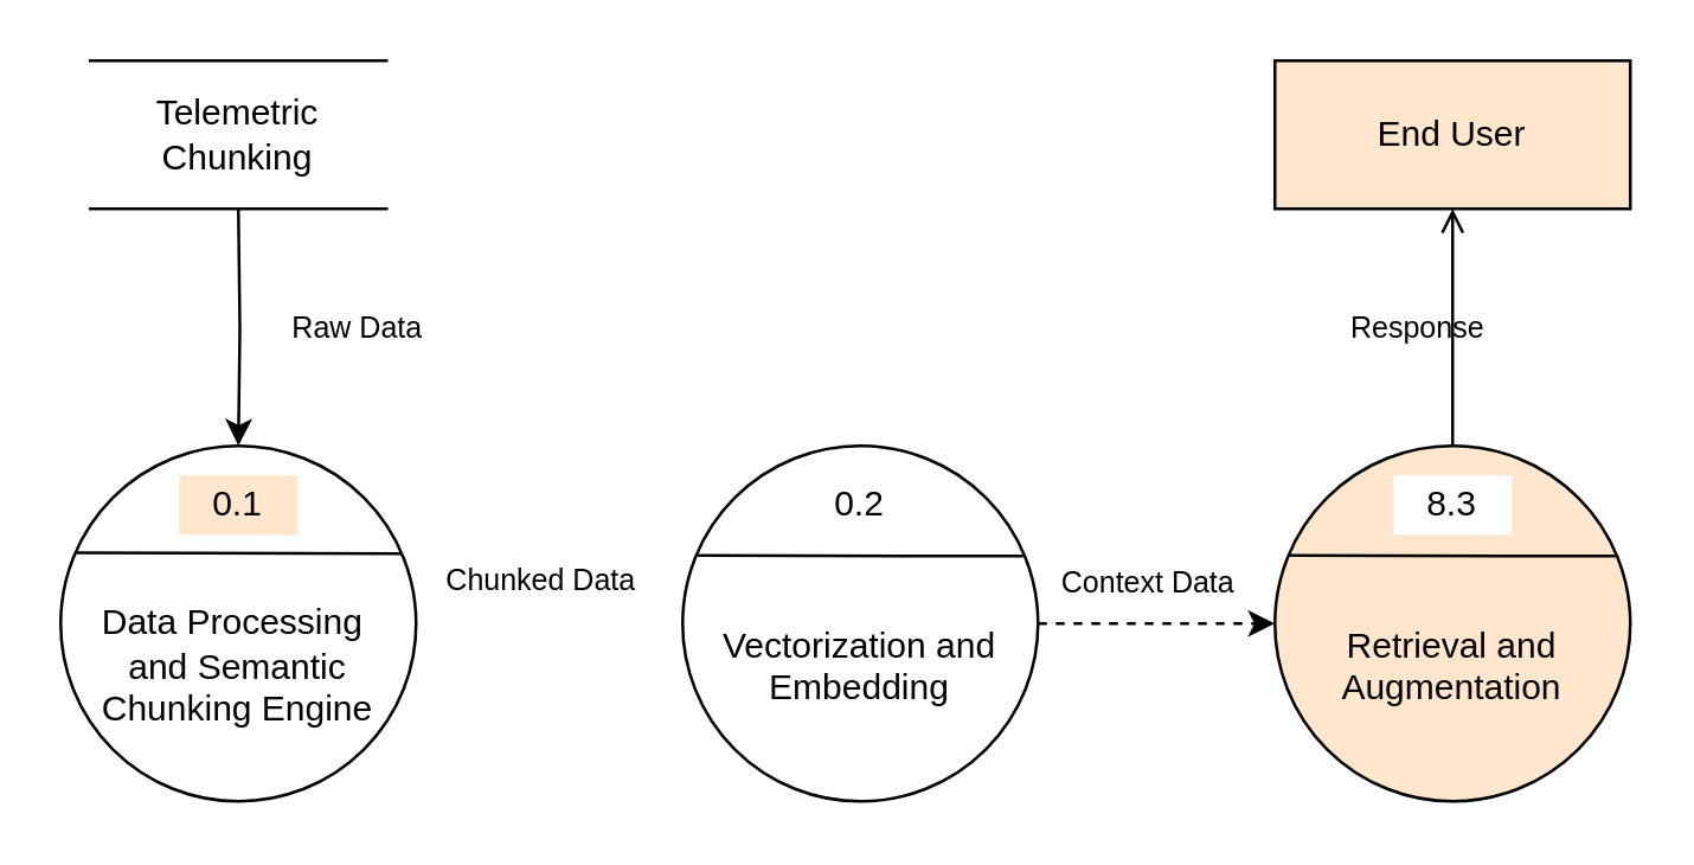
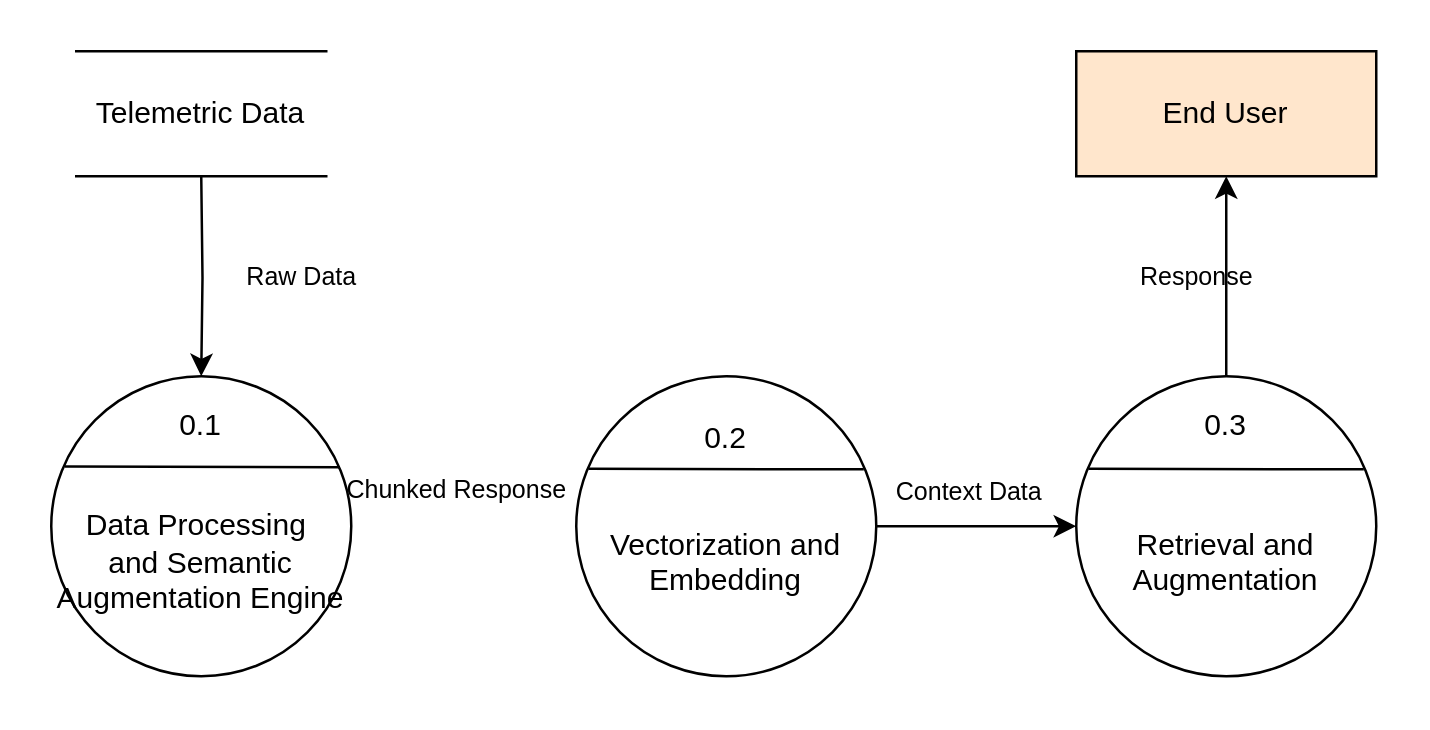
- <mxCell id="19" value="Telemetric Chunking" style="html=1;dashed=0;whiteSpace=wrap;shape=partialRectangle;right=0;left=0;" vertex="1" parent="1"><mxGeometry x="30" y="20" width="100" height="50" as="geometry" /></mxCell>
+ <mxCell id="19" value="Telemetric Data" style="html=1;dashed=0;whiteSpace=wrap;shape=partialRectangle;right=0;left=0;" vertex="1" parent="1"><mxGeometry x="30" y="20" width="100" height="50" as="geometry" /></mxCell>
- <mxCell id="10" value="" style="edgeStyle=orthogonalEdgeStyle;rounded=0;orthogonalLoop=1;jettySize=auto;html=1;endArrow=open;" edge="1" parent="1" source="11" target="13"><mxGeometry relative="1" as="geometry" /></mxCell>
+ <mxCell id="10" value="" style="edgeStyle=orthogonalEdgeStyle;rounded=0;orthogonalLoop=1;jettySize=auto;html=1;" edge="1" parent="1" source="11" target="13"><mxGeometry relative="1" as="geometry" /></mxCell>
- <mxCell id="5" value="0.1" style="whiteSpace=wrap;html=1;strokeWidth=0;strokeColor=light-dark(default, #ffffff);fillColor=#ffe6cc;" vertex="1" parent="1"><mxGeometry x="60" y="160" width="40" height="20" as="geometry" /></mxCell>
+ <mxCell id="5" value="0.1" style="whiteSpace=wrap;html=1;strokeWidth=0;strokeColor=light-dark(default, #ffffff);" vertex="1" parent="1"><mxGeometry x="60" y="160" width="40" height="20" as="geometry" /></mxCell>
- <mxCell id="9" value="0.2" style="whiteSpace=wrap;html=1;strokeWidth=0;strokeColor=light-dark(default, #ffffff);" vertex="1" parent="1"><mxGeometry x="270" y="160" width="40" height="20" as="geometry" /></mxCell>
+ <mxCell id="9" value="0.2" style="whiteSpace=wrap;html=1;strokeWidth=0;strokeColor=light-dark(default, #ffffff);" vertex="1" parent="1"><mxGeometry x="270" y="160" width="40" height="30" as="geometry" /></mxCell>
- <mxCell id="12" value="8.3" style="whiteSpace=wrap;html=1;strokeWidth=0;strokeColor=light-dark(default, #ffffff);" vertex="1" parent="1"><mxGeometry x="470" y="160" width="40" height="20" as="geometry" /></mxCell>
+ <mxCell id="12" value="0.3" style="whiteSpace=wrap;html=1;strokeWidth=0;strokeColor=light-dark(default, #ffffff);" vertex="1" parent="1"><mxGeometry x="470" y="160" width="40" height="20" as="geometry" /></mxCell>
- <mxCell id="16" value="&lt;span style=&quot;font-size: 10px;&quot;&gt;Chunked Data&lt;/span&gt;" style="text;html=1;align=center;verticalAlign=middle;resizable=0;points=[];autosize=1;strokeColor=none;fillColor=none;" vertex="1" parent="1"><mxGeometry x="137" y="180" width="90" height="30" as="geometry" /></mxCell>
+ <mxCell id="16" value="&lt;span style=&quot;font-size: 10px;&quot;&gt;Chunked Response&lt;/span&gt;" style="text;html=1;align=center;verticalAlign=middle;resizable=0;points=[];autosize=1;strokeColor=none;fillColor=none;" vertex="1" parent="1"><mxGeometry x="137" y="180" width="90" height="30" as="geometry" /></mxCell>
- <mxCell id="4" value="&lt;div&gt;&lt;br&gt;&lt;/div&gt;&lt;div&gt;&lt;br&gt;&lt;/div&gt;&lt;div&gt;Data Processing&amp;nbsp;&lt;/div&gt;&lt;div&gt;and Semantic Chunking Engine&lt;/div&gt;" style="ellipse;whiteSpace=wrap;html=1;aspect=fixed;" vertex="1" parent="1"><mxGeometry x="20" y="150" width="120" height="120" as="geometry" /></mxCell>
+ <mxCell id="4" value="&lt;div&gt;&lt;br&gt;&lt;/div&gt;&lt;div&gt;&lt;br&gt;&lt;/div&gt;&lt;div&gt;Data Processing&amp;nbsp;&lt;/div&gt;&lt;div&gt;and Semantic Augmentation Engine&lt;/div&gt;" style="ellipse;whiteSpace=wrap;html=1;aspect=fixed;" vertex="1" parent="1"><mxGeometry x="20" y="150" width="120" height="120" as="geometry" /></mxCell>
- <mxCell id="7" style="edgeStyle=orthogonalEdgeStyle;rounded=0;orthogonalLoop=1;jettySize=auto;html=1;exitX=1;exitY=0.5;exitDx=0;exitDy=0;entryX=0;entryY=0.5;entryDx=0;entryDy=0;dashed=1;" edge="1" parent="1" source="8" target="11"><mxGeometry relative="1" as="geometry" /></mxCell>
+ <mxCell id="7" style="edgeStyle=orthogonalEdgeStyle;rounded=0;orthogonalLoop=1;jettySize=auto;html=1;exitX=1;exitY=0.5;exitDx=0;exitDy=0;entryX=0;entryY=0.5;entryDx=0;entryDy=0;" edge="1" parent="1" source="8" target="11"><mxGeometry relative="1" as="geometry" /></mxCell>
- <mxCell id="11" value="&lt;div&gt;&lt;br&gt;&lt;/div&gt;&lt;div&gt;&lt;br&gt;&lt;/div&gt;Retrieval and Augmentation" style="ellipse;whiteSpace=wrap;html=1;aspect=fixed;fillColor=#ffe6cc;" vertex="1" parent="1"><mxGeometry x="430" y="150" width="120" height="120" as="geometry" /></mxCell>
+ <mxCell id="11" value="&lt;div&gt;&lt;br&gt;&lt;/div&gt;&lt;div&gt;&lt;br&gt;&lt;/div&gt;Retrieval and Augmentation" style="ellipse;whiteSpace=wrap;html=1;aspect=fixed;" vertex="1" parent="1"><mxGeometry x="430" y="150" width="120" height="120" as="geometry" /></mxCell>
